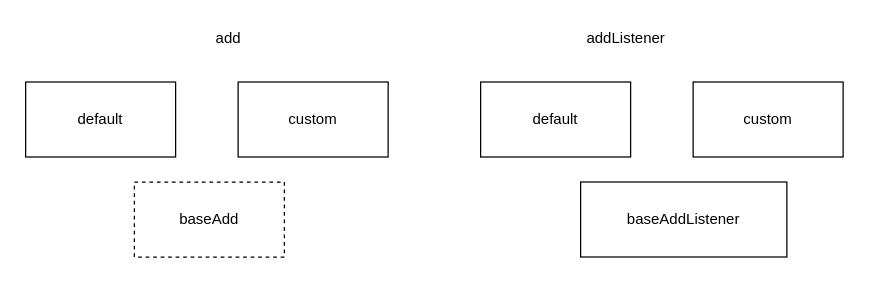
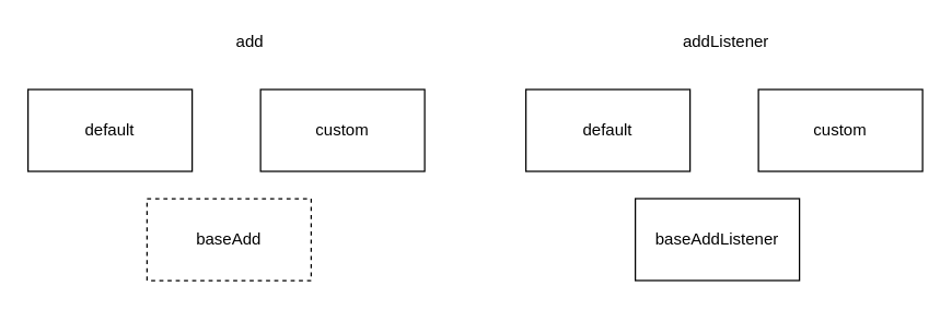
- <mxCell id="9" value="addListener" style="text;html=1;align=center;verticalAlign=middle;resizable=0;points=[];autosize=1;" vertex="1" parent="1"><mxGeometry x="460" y="20" width="80" height="20" as="geometry" /></mxCell>
+ <mxCell id="9" value="addListener" style="text;html=1;align=center;verticalAlign=middle;resizable=0;points=[];autosize=1;" vertex="1" parent="1"><mxGeometry x="490" y="20" width="80" height="20" as="geometry" /></mxCell>
- <mxCell id="6" value="baseAddListener" style="rounded=0;whiteSpace=wrap;html=1;" vertex="1" parent="1"><mxGeometry x="464" y="145" width="165" height="60" as="geometry" /></mxCell>
+ <mxCell id="6" value="baseAddListener" style="rounded=0;whiteSpace=wrap;html=1;" vertex="1" parent="1"><mxGeometry x="464" y="145" width="120" height="60" as="geometry" /></mxCell>
